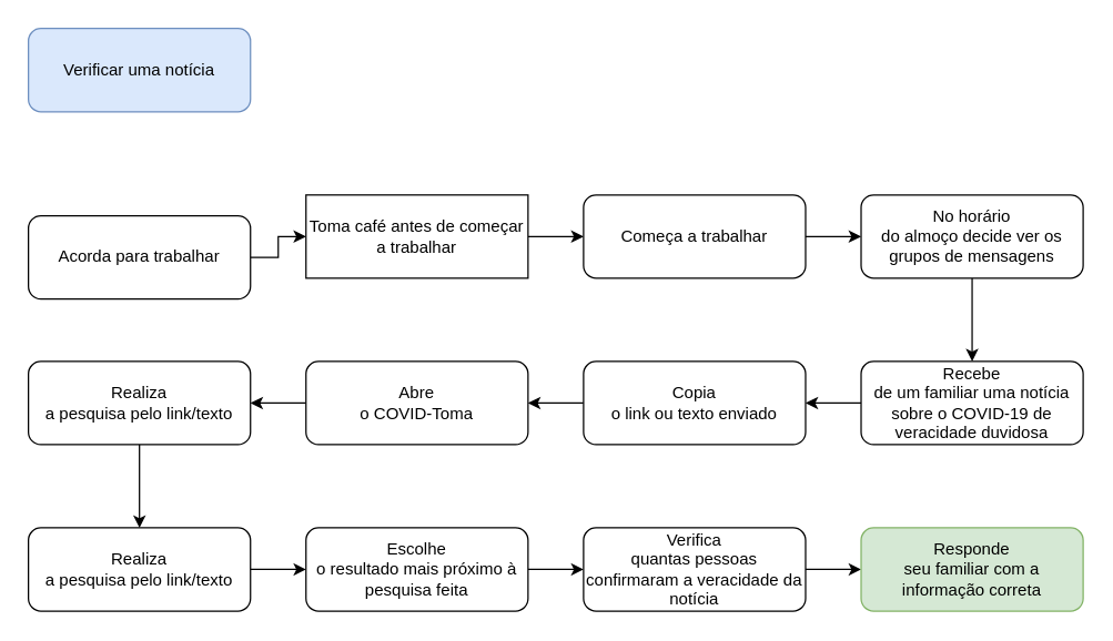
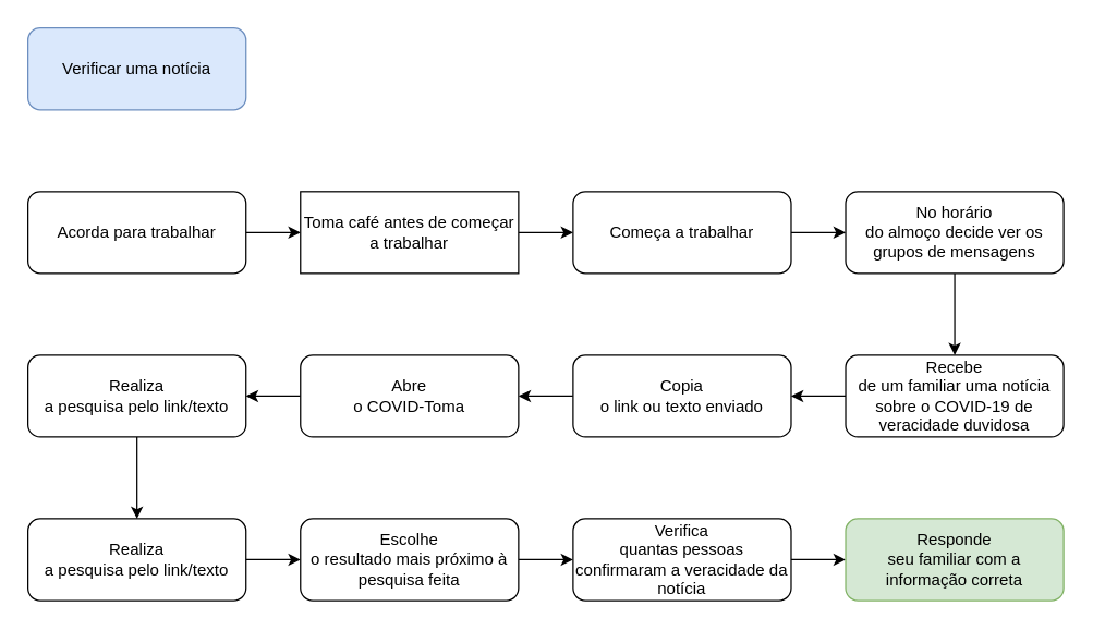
- <mxCell id="3" value="Acorda para trabalhar" style="rounded=1;whiteSpace=wrap;html=1;fontSize=12;glass=0;strokeWidth=1;shadow=0;fontFamily=Helvetica;" parent="1" vertex="1"><mxGeometry x="20" y="155" width="160" height="60" as="geometry" /></mxCell>
+ <mxCell id="3" value="Acorda para trabalhar" style="rounded=1;whiteSpace=wrap;html=1;fontSize=12;glass=0;strokeWidth=1;shadow=0;fontFamily=Helvetica;" parent="1" vertex="1"><mxGeometry x="20" y="140" width="160" height="60" as="geometry" /></mxCell>
